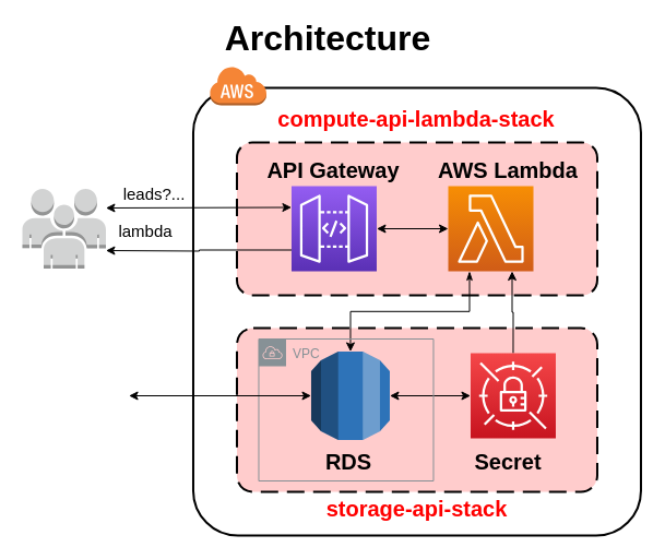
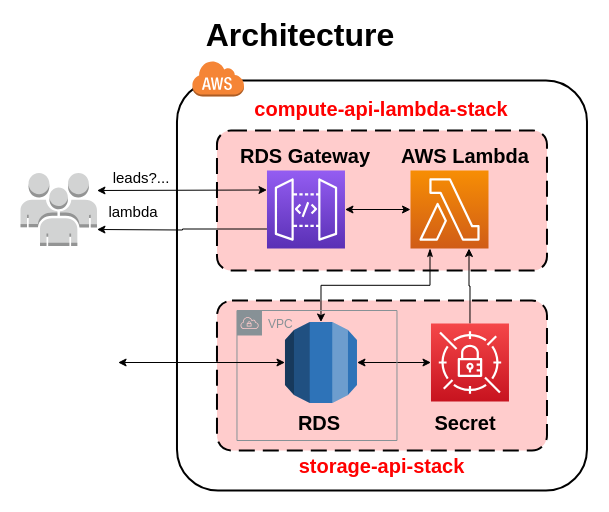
- <mxCell id="11" value="API Gateway" style="text;html=1;strokeColor=none;fillColor=none;align=center;verticalAlign=middle;whiteSpace=wrap;rounded=0;fontSize=20;fontStyle=1" parent="1" vertex="1"><mxGeometry x="235.48" y="140" width="140" height="30" as="geometry" /></mxCell>
+ <mxCell id="11" value="RDS Gateway" style="text;html=1;strokeColor=none;fillColor=none;align=center;verticalAlign=middle;whiteSpace=wrap;rounded=0;fontSize=20;fontStyle=1" parent="1" vertex="1"><mxGeometry x="235.48" y="140" width="140" height="30" as="geometry" /></mxCell>
